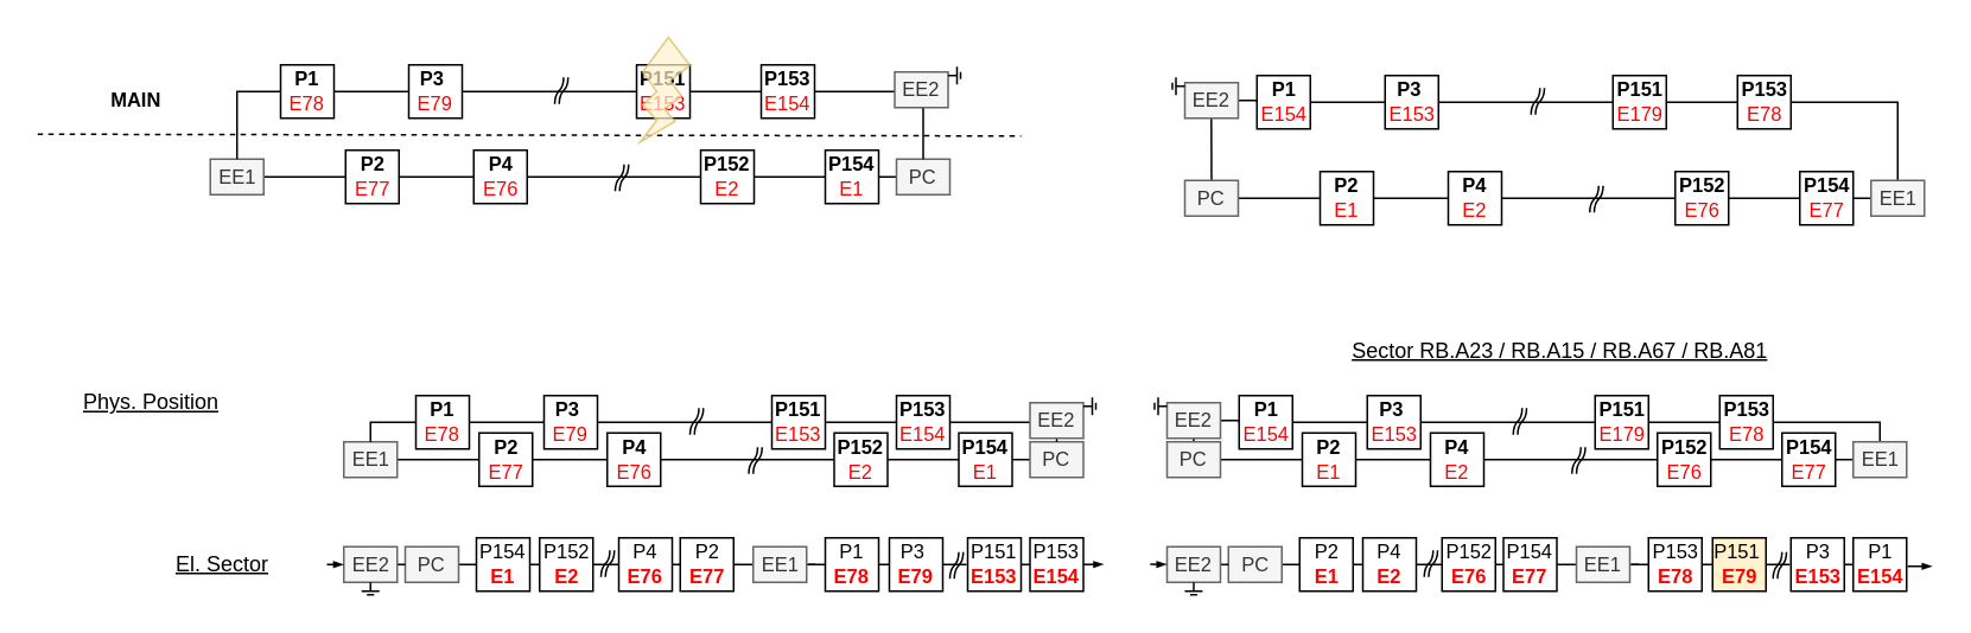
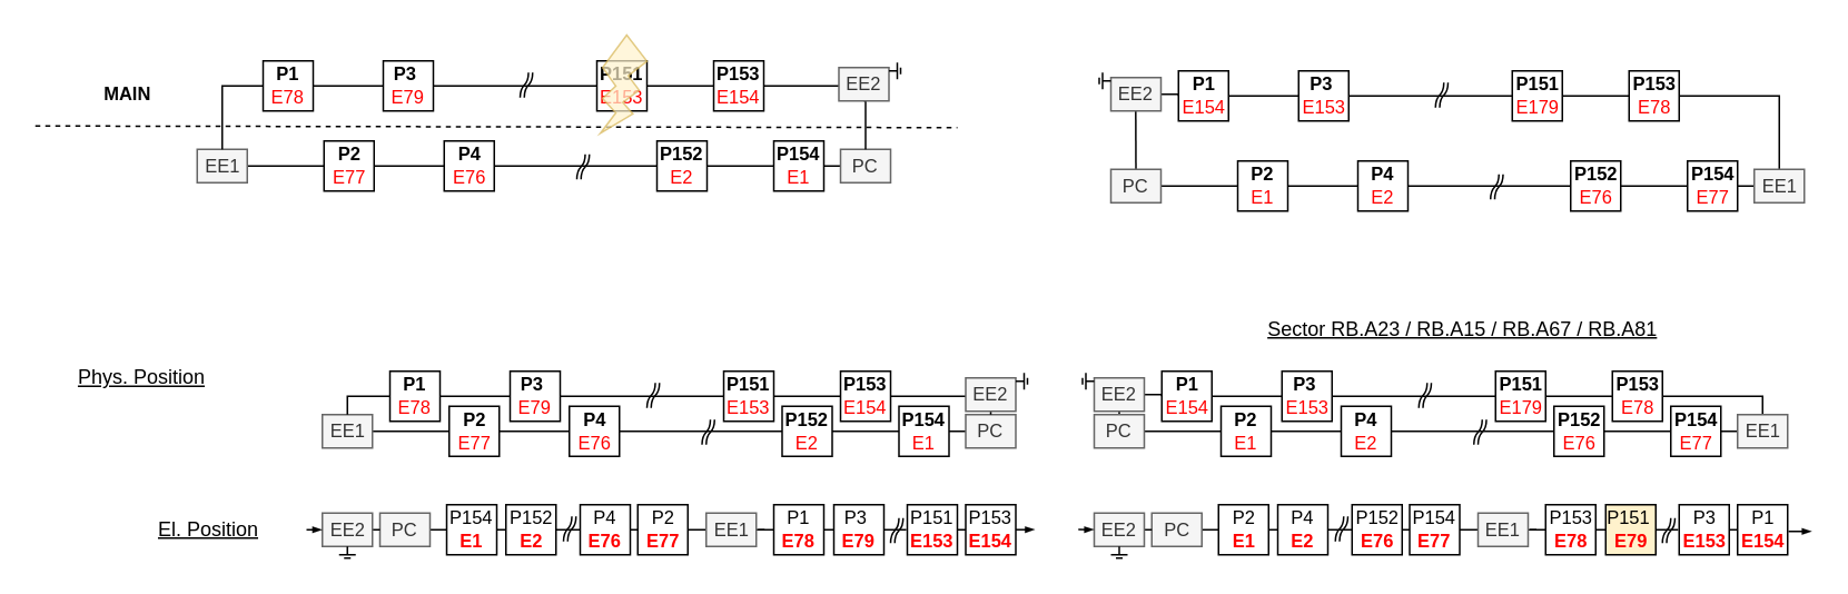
- <mxCell id="116" value="El. Sector" style="text;html=1;strokeColor=none;fillColor=none;align=center;verticalAlign=middle;whiteSpace=wrap;rounded=0;fontStyle=4" parent="1" vertex="1"><mxGeometry x="74" y="302" width="100.5" height="30" as="geometry" /></mxCell>
+ <mxCell id="116" value="El. Position" style="text;html=1;strokeColor=none;fillColor=none;align=center;verticalAlign=middle;whiteSpace=wrap;rounded=0;fontStyle=4" parent="1" vertex="1"><mxGeometry x="74" y="302" width="100.5" height="30" as="geometry" /></mxCell>
